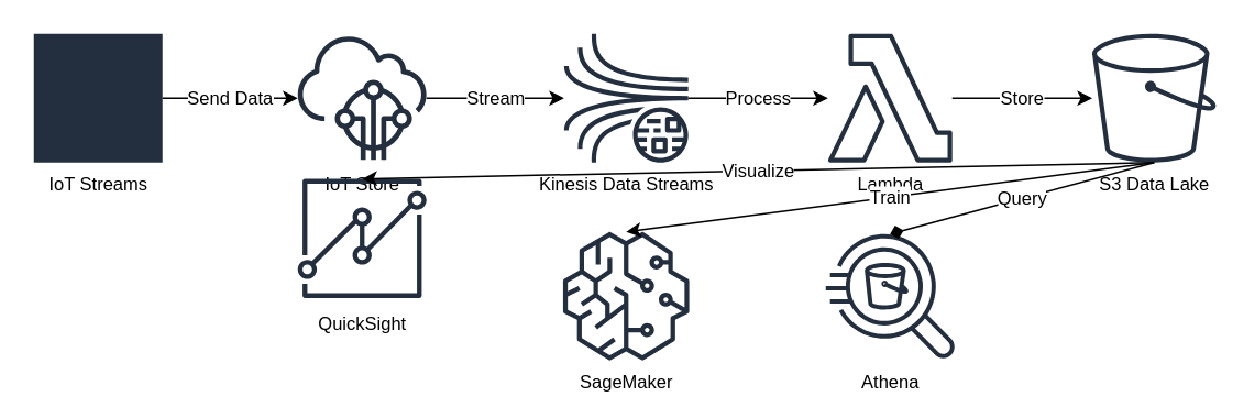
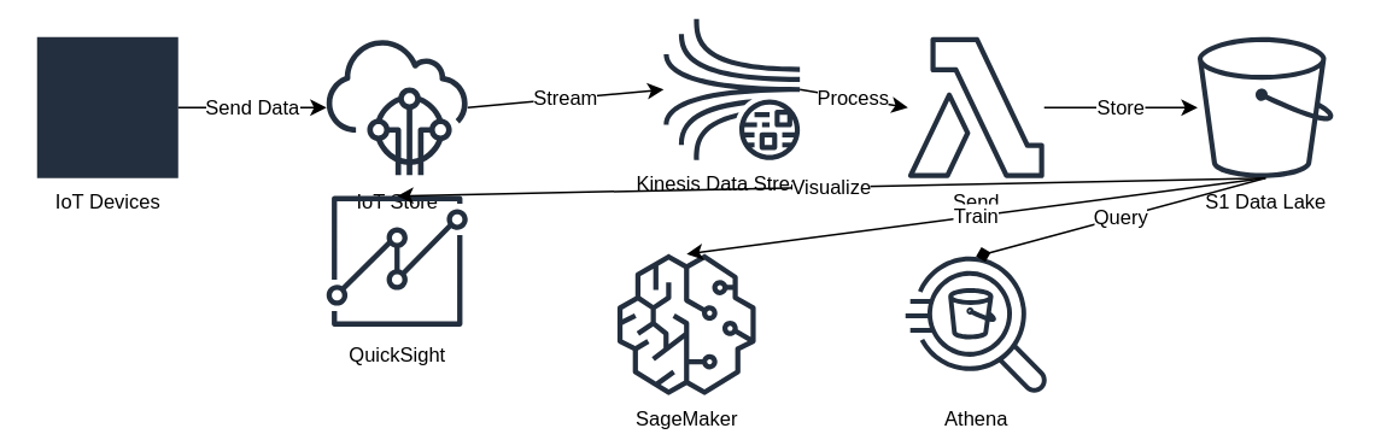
- <mxCell id="4" value="Kinesis Data Streams" style="shape=mxgraph.aws4.kinesis_data_streams;html=1;dashed=0;fillColor=#232F3E;strokeColor=none;verticalLabelPosition=bottom;verticalAlign=top;align=center;html=1;fontSize=11;fontStyle=0;aspect=fixed;pointerEvents=1;" vertex="1" parent="1"><mxGeometry x="340" y="20" width="78" height="78" as="geometry" /></mxCell>
+ <mxCell id="4" value="Kinesis Data Streams" style="shape=mxgraph.aws4.kinesis_data_streams;html=1;dashed=0;fillColor=#232F3E;strokeColor=none;verticalLabelPosition=bottom;verticalAlign=top;align=center;html=1;fontSize=11;fontStyle=0;aspect=fixed;pointerEvents=1;" vertex="1" parent="1"><mxGeometry x="365" y="10" width="78" height="78" as="geometry" /></mxCell>
- <mxCell id="2" value="IoT Streams" style="shape=mxgraph.aws4.iot_device;html=1;dashed=0;fillColor=#232F3E;strokeColor=none;verticalLabelPosition=bottom;verticalAlign=top;align=center;html=1;fontSize=11;fontStyle=0;aspect=fixed;pointerEvents=1;" vertex="1" parent="1"><mxGeometry x="20" y="20" width="78" height="78" as="geometry" /></mxCell>
+ <mxCell id="2" value="IoT Devices" style="shape=mxgraph.aws4.iot_device;html=1;dashed=0;fillColor=#232F3E;strokeColor=none;verticalLabelPosition=bottom;verticalAlign=top;align=center;html=1;fontSize=11;fontStyle=0;aspect=fixed;pointerEvents=1;" vertex="1" parent="1"><mxGeometry x="20" y="20" width="78" height="78" as="geometry" /></mxCell>
- <mxCell id="5" value="Lambda" style="shape=mxgraph.aws4.lambda;html=1;dashed=0;fillColor=#232F3E;strokeColor=none;verticalLabelPosition=bottom;verticalAlign=top;align=center;html=1;fontSize=11;fontStyle=0;aspect=fixed;pointerEvents=1;" vertex="1" parent="1"><mxGeometry x="500" y="20" width="78" height="78" as="geometry" /></mxCell>
+ <mxCell id="5" value="Send" style="shape=mxgraph.aws4.lambda;html=1;dashed=0;fillColor=#232F3E;strokeColor=none;verticalLabelPosition=bottom;verticalAlign=top;align=center;html=1;fontSize=11;fontStyle=0;aspect=fixed;pointerEvents=1;" vertex="1" parent="1"><mxGeometry x="500" y="20" width="78" height="78" as="geometry" /></mxCell>
- <mxCell id="6" value="S3 Data Lake" style="shape=mxgraph.aws4.s3;html=1;dashed=0;fillColor=#232F3E;strokeColor=none;verticalLabelPosition=bottom;verticalAlign=top;align=center;html=1;fontSize=11;fontStyle=0;aspect=fixed;pointerEvents=1;" vertex="1" parent="1"><mxGeometry x="660" y="20" width="78" height="78" as="geometry" /></mxCell>
+ <mxCell id="6" value="S1 Data Lake" style="shape=mxgraph.aws4.s3;html=1;dashed=0;fillColor=#232F3E;strokeColor=none;verticalLabelPosition=bottom;verticalAlign=top;align=center;html=1;fontSize=11;fontStyle=0;aspect=fixed;pointerEvents=1;" vertex="1" parent="1"><mxGeometry x="660" y="20" width="78" height="78" as="geometry" /></mxCell>
